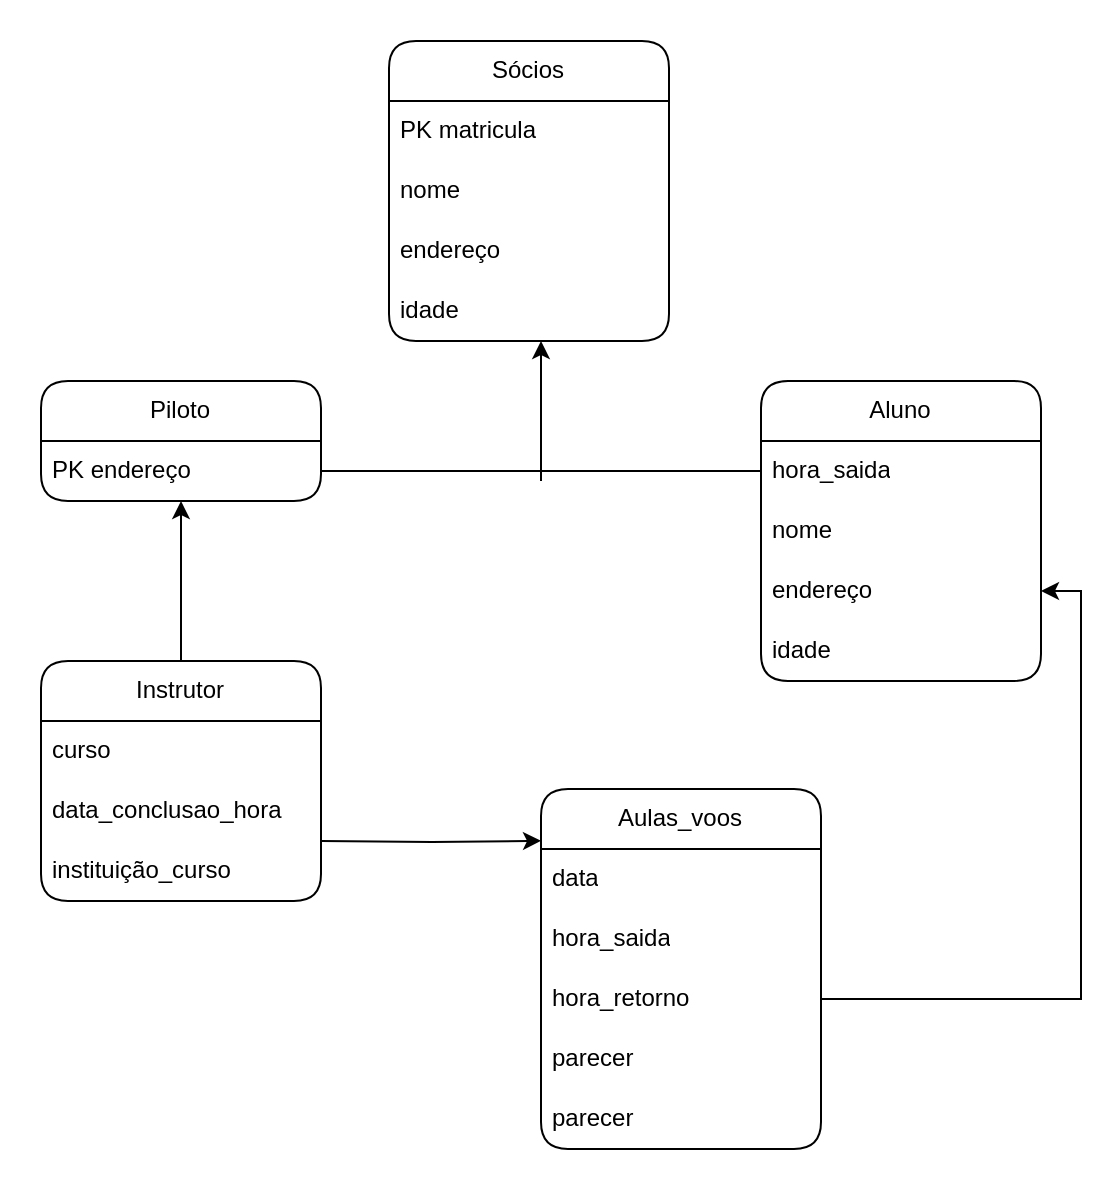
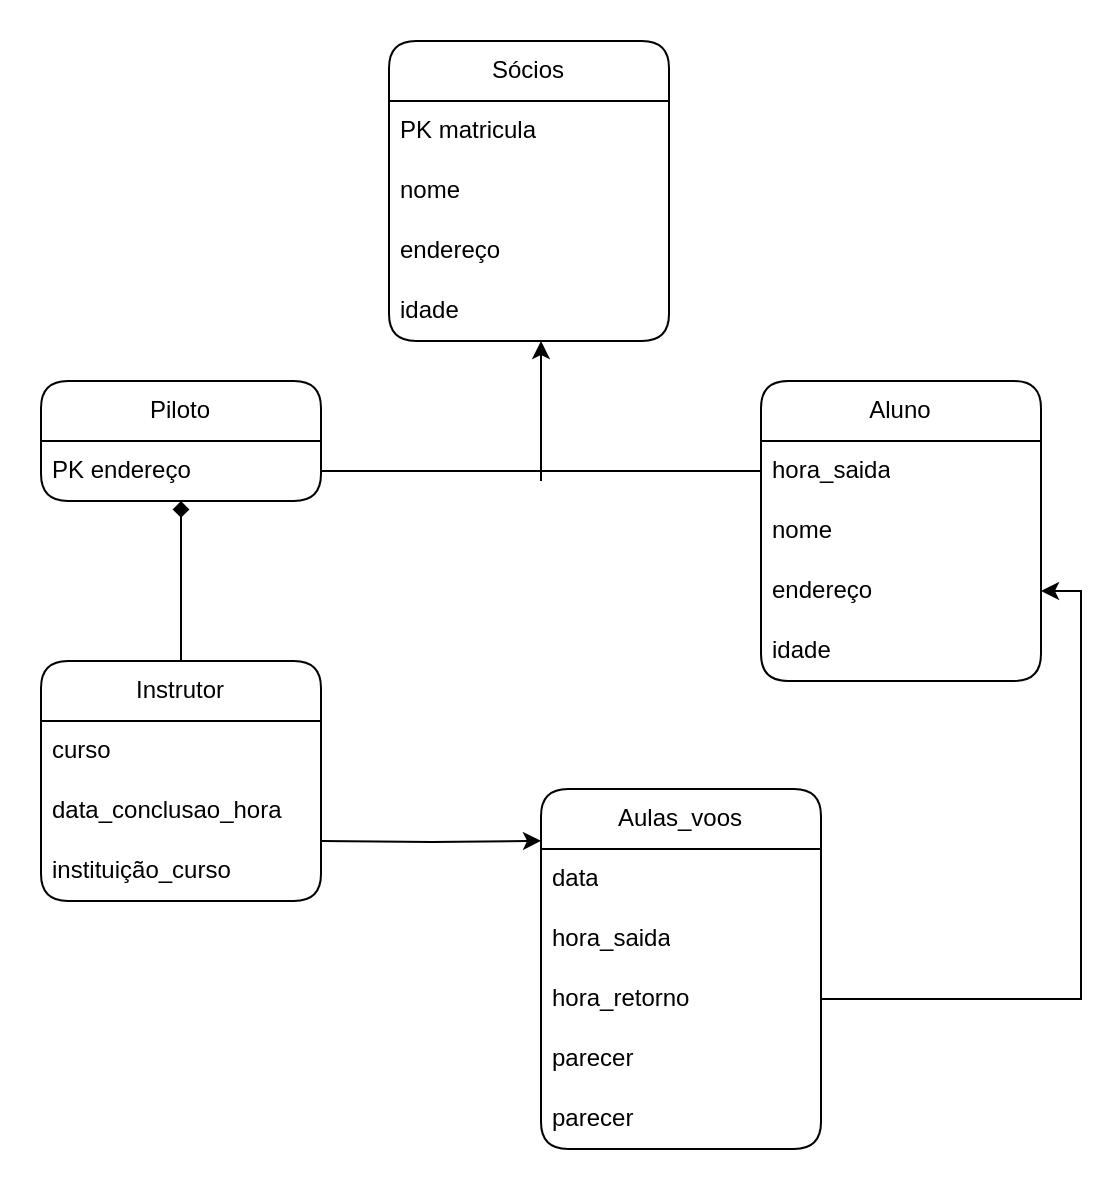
- <mxCell id="9" style="edgeStyle=orthogonalEdgeStyle;rounded=0;orthogonalLoop=1;jettySize=auto;html=1;entryX=0.5;entryY=1;entryDx=0;entryDy=0;entryPerimeter=0;" edge="1" parent="1" source="10" target="8"><mxGeometry relative="1" as="geometry"><mxPoint x="90" y="260" as="targetPoint" /></mxGeometry></mxCell>
+ <mxCell id="9" style="edgeStyle=orthogonalEdgeStyle;rounded=0;orthogonalLoop=1;jettySize=auto;html=1;entryX=0.5;entryY=1;entryDx=0;entryDy=0;entryPerimeter=0;endArrow=diamond;" edge="1" parent="1" source="10" target="8"><mxGeometry relative="1" as="geometry"><mxPoint x="90" y="260" as="targetPoint" /></mxGeometry></mxCell>
